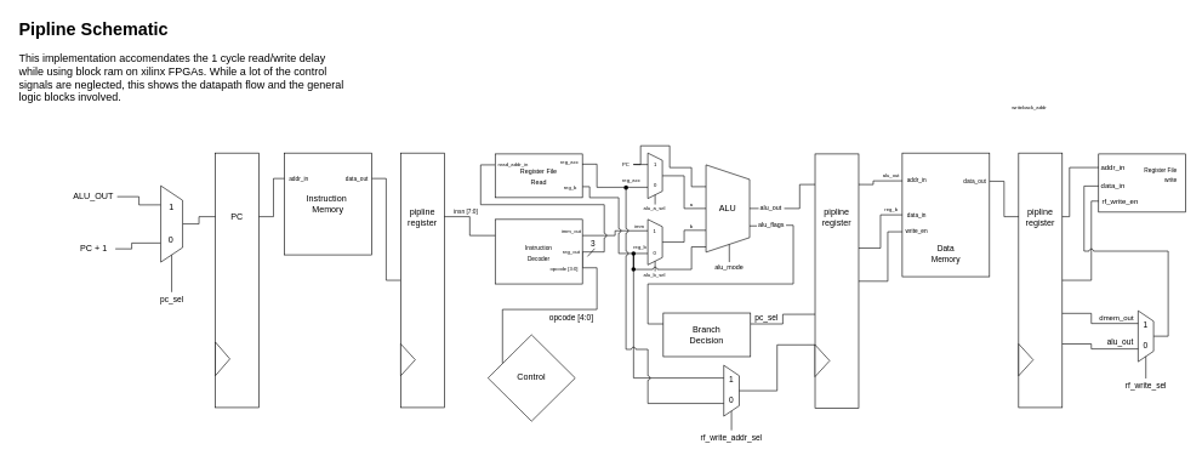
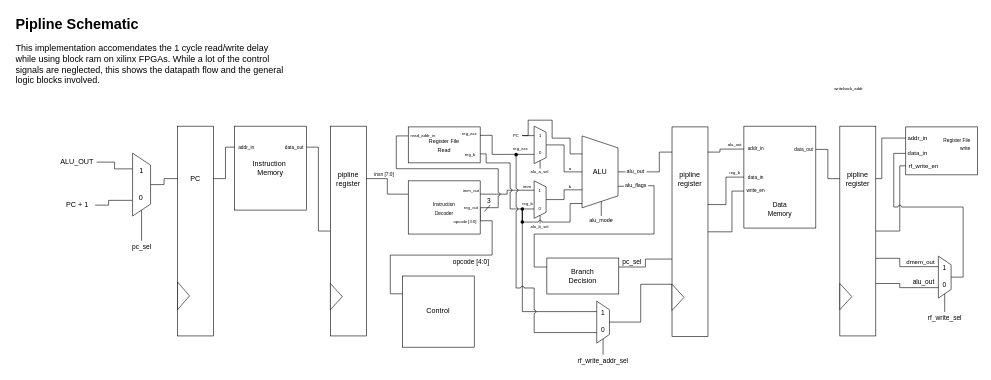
- <mxCell id="20" value="Control" style="rhombus;whiteSpace=wrap;html=1;points=[[0,0,0,0,0],[0,0.25,0,0,0],[0,0.5,0,0,0],[0,0.75,0,0,0],[0,1,0,0,0],[0.25,0,0,0,0],[0.25,1,0,0,0],[0.5,0,0,0,0],[0.5,1,0,0,0],[0.75,0,0,0,0],[0.75,1,0,0,0],[1,0,0,0,0],[1,0.15,0,0,0],[1,0.3,0,0,0],[1,0.45,0,0,0],[1,0.59,0,0,0],[1,0.72,0,0,0],[1,0.86,0,0,0],[1,1,0,0,0]];" parent="1" vertex="1"><mxGeometry x="670" y="460" width="120" height="118.75" as="geometry" /></mxCell>
+ <mxCell id="20" value="Control" style="rounded=0;whiteSpace=wrap;html=1;points=[[0,0,0,0,0],[0,0.25,0,0,0],[0,0.5,0,0,0],[0,0.75,0,0,0],[0,1,0,0,0],[0.25,0,0,0,0],[0.25,1,0,0,0],[0.5,0,0,0,0],[0.5,1,0,0,0],[0.75,0,0,0,0],[0.75,1,0,0,0],[1,0,0,0,0],[1,0.15,0,0,0],[1,0.3,0,0,0],[1,0.45,0,0,0],[1,0.59,0,0,0],[1,0.72,0,0,0],[1,0.86,0,0,0],[1,1,0,0,0]];" parent="1" vertex="1"><mxGeometry x="670" y="460" width="120" height="118.75" as="geometry" /></mxCell>
